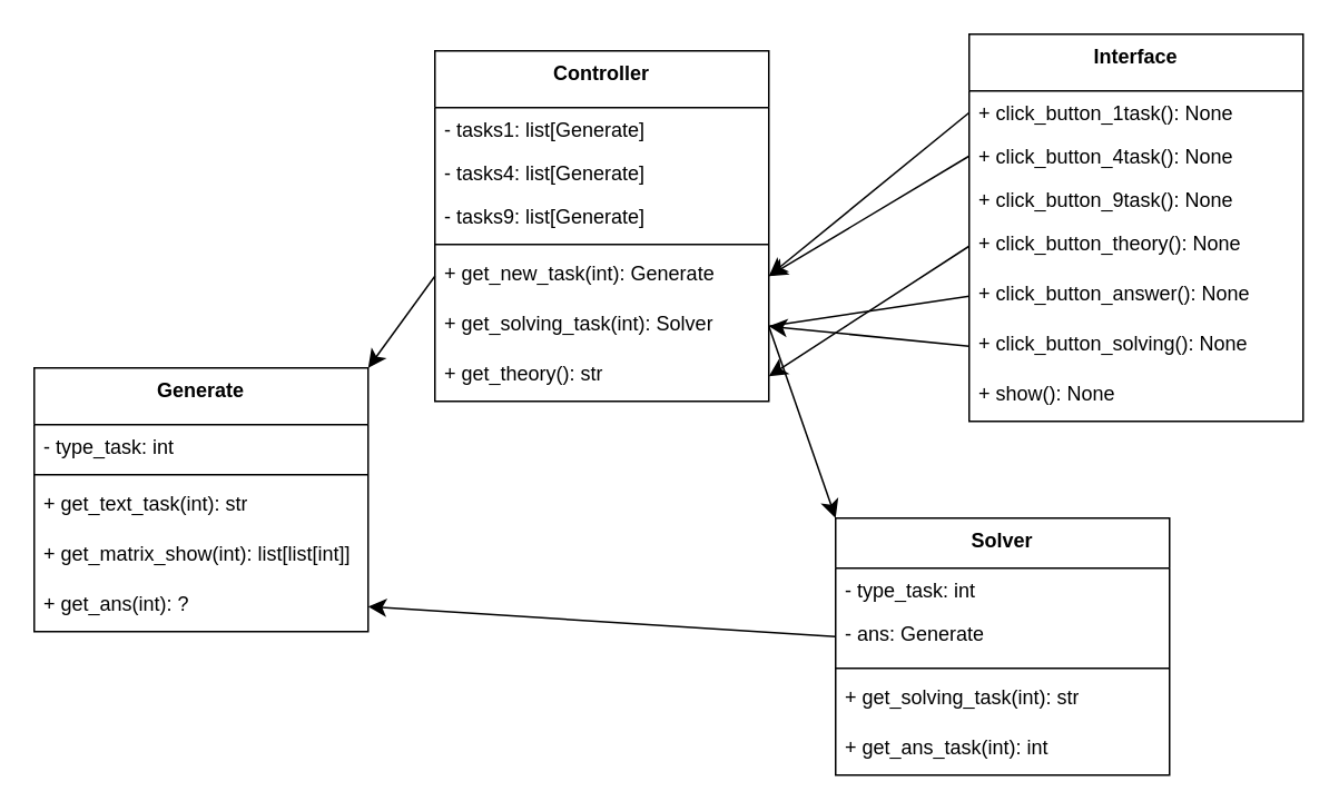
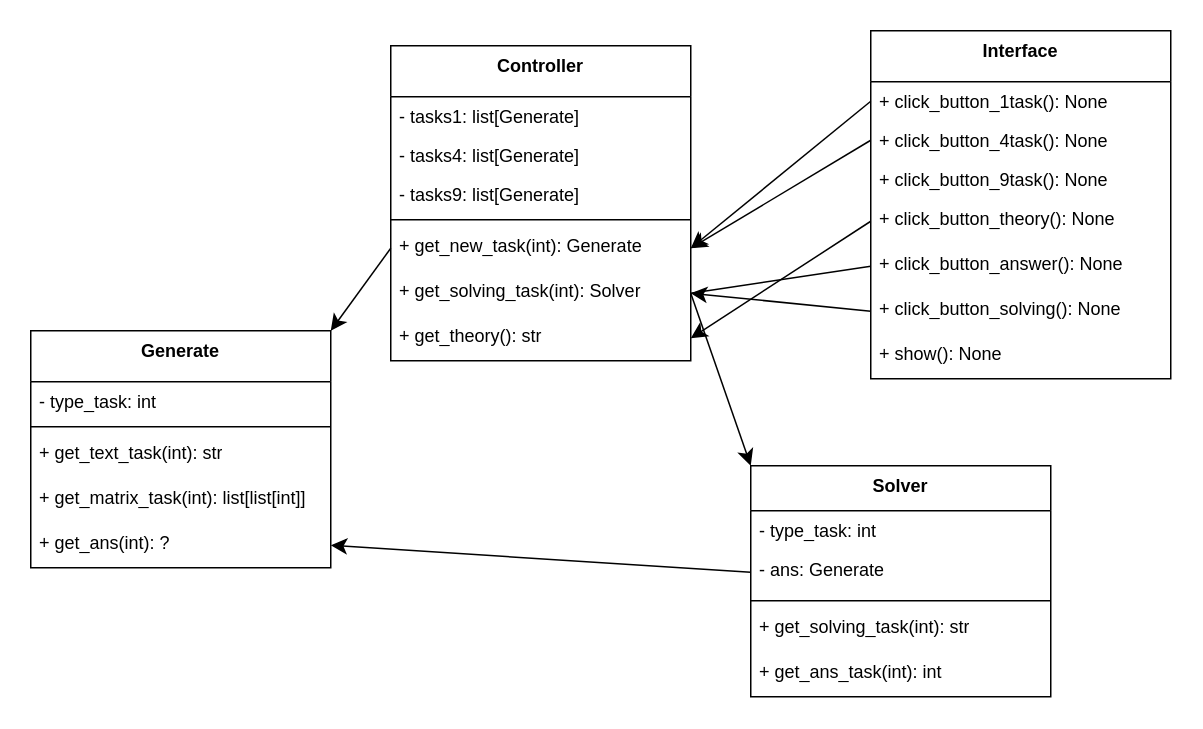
- <mxCell id="6" value="+ get_matrix_show(int): list[list[int]]" style="text;strokeColor=none;fillColor=none;align=left;verticalAlign=top;spacingLeft=4;spacingRight=4;overflow=hidden;rotatable=0;points=[[0,0.5],[1,0.5]];portConstraint=eastwest;whiteSpace=wrap;html=1;" parent="2" vertex="1"><mxGeometry y="98" width="200" height="30" as="geometry" /></mxCell>
+ <mxCell id="6" value="+ get_matrix_task(int): list[list[int]]" style="text;strokeColor=none;fillColor=none;align=left;verticalAlign=top;spacingLeft=4;spacingRight=4;overflow=hidden;rotatable=0;points=[[0,0.5],[1,0.5]];portConstraint=eastwest;whiteSpace=wrap;html=1;" parent="2" vertex="1"><mxGeometry y="98" width="200" height="30" as="geometry" /></mxCell>
